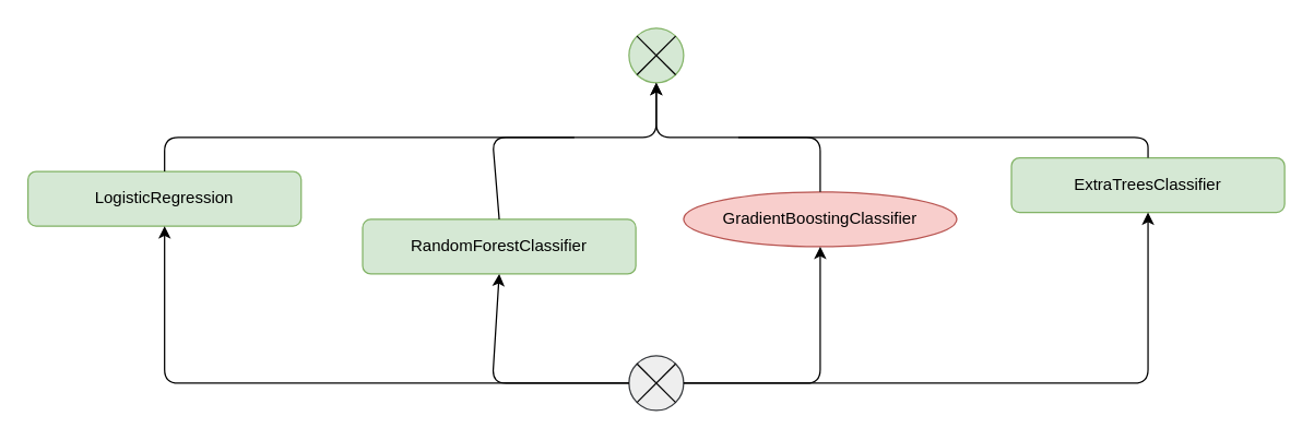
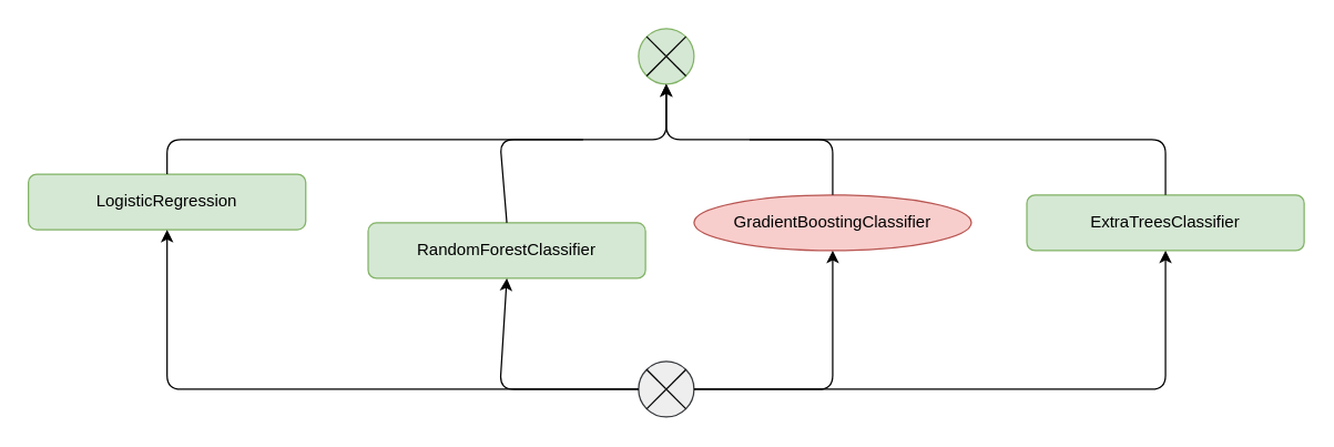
- <mxCell id="5" value="ExtraTreesClassifier" style="rounded=1;whiteSpace=wrap;html=1;fillColor=#d5e8d4;strokeColor=#82b366;" vertex="1" parent="1"><mxGeometry x="740" y="115" width="200" height="40" as="geometry" /></mxCell>
+ <mxCell id="5" value="ExtraTreesClassifier" style="rounded=1;whiteSpace=wrap;html=1;fillColor=#d5e8d4;strokeColor=#82b366;" vertex="1" parent="1"><mxGeometry x="740" y="140" width="200" height="40" as="geometry" /></mxCell>
